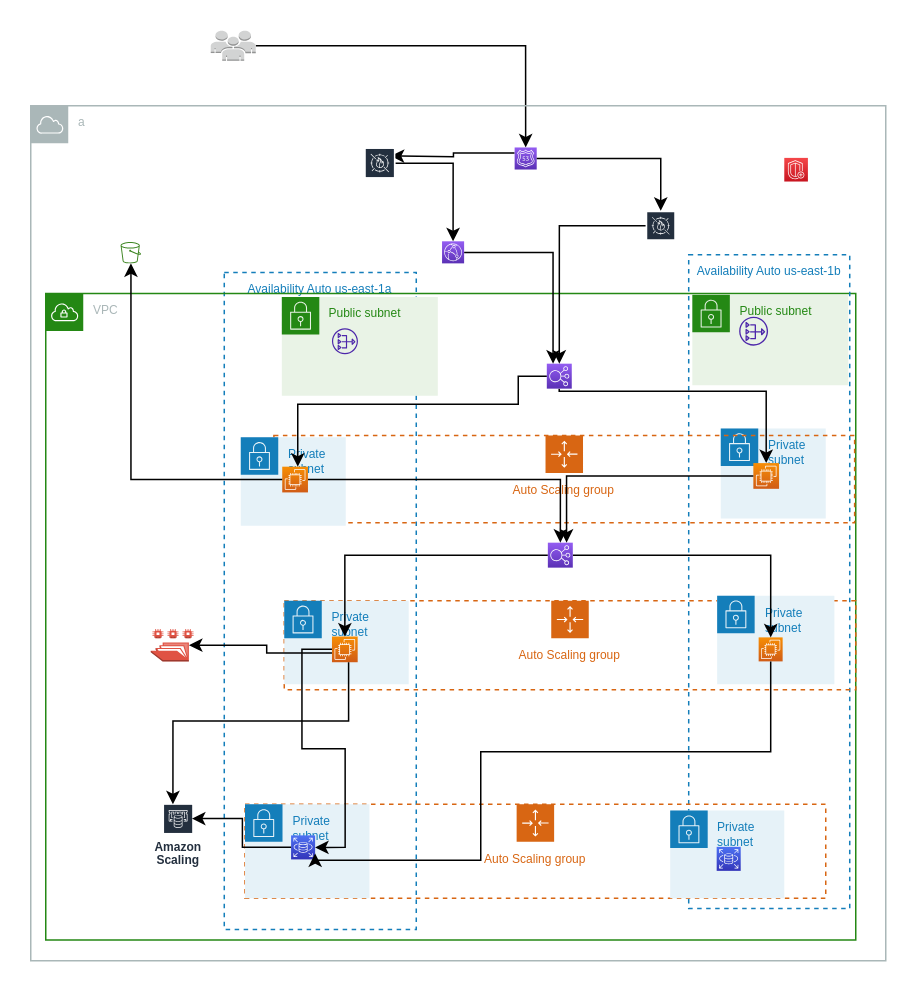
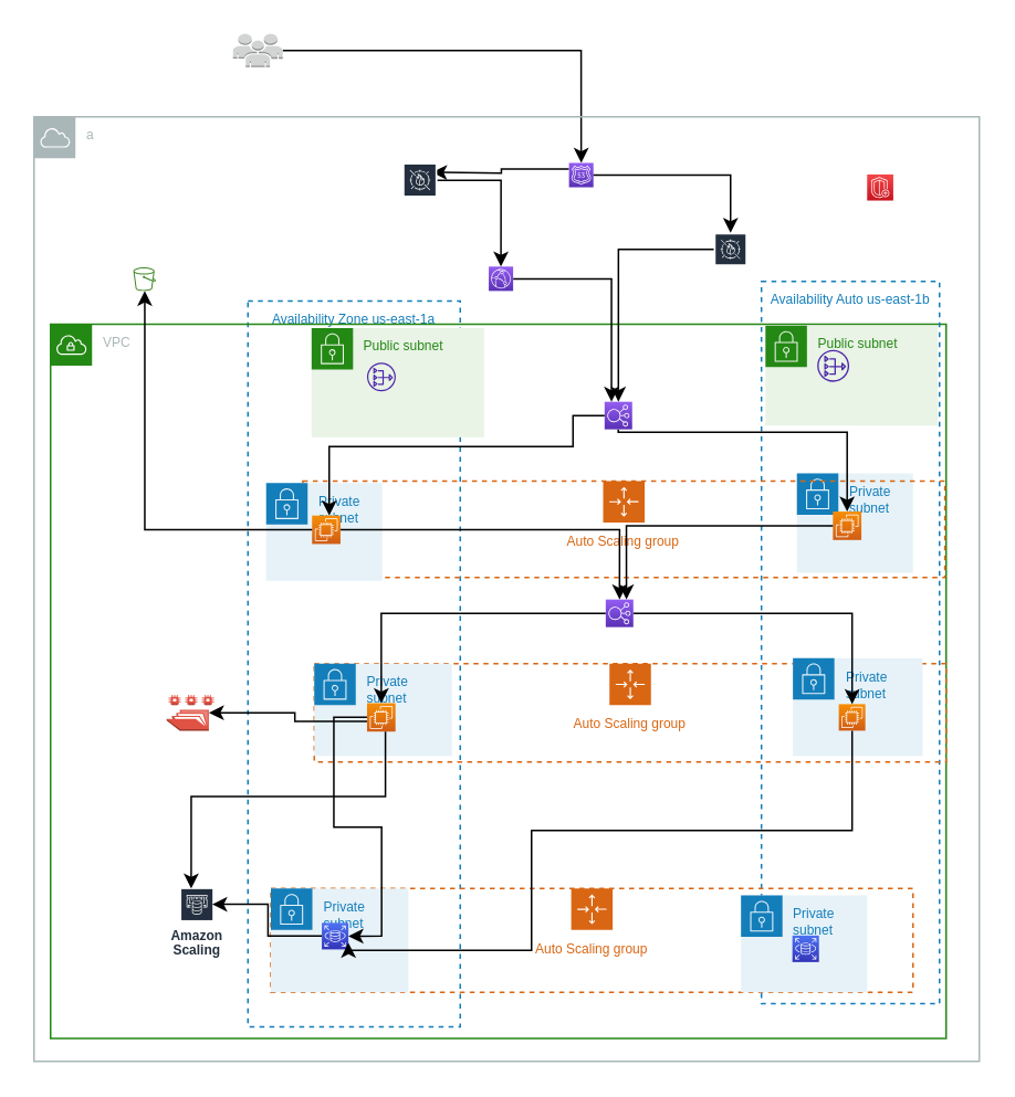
- <mxCell id="4" value="Availability Auto us-east-1a" style="fillColor=none;strokeColor=#147EBA;dashed=1;verticalAlign=top;fontStyle=0;fontColor=#147EBA;whiteSpace=wrap;html=1;fontSize=8;" vertex="1" parent="1"><mxGeometry x="149.012" y="181.22" width="127.998" height="437.927" as="geometry" /></mxCell>
+ <mxCell id="4" value="Availability Zone us-east-1a" style="fillColor=none;strokeColor=#147EBA;dashed=1;verticalAlign=top;fontStyle=0;fontColor=#147EBA;whiteSpace=wrap;html=1;fontSize=8;" vertex="1" parent="1"><mxGeometry x="149.012" y="181.22" width="127.998" height="437.927" as="geometry" /></mxCell>
